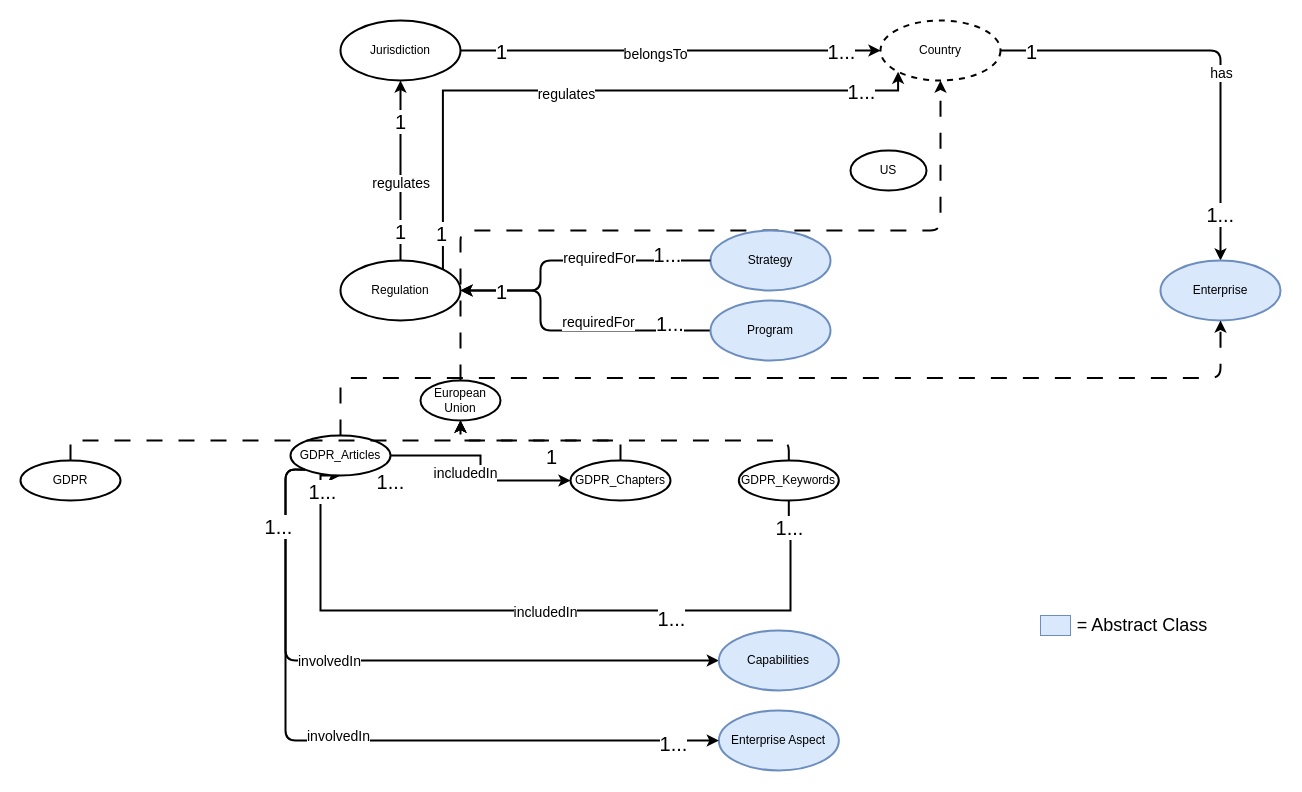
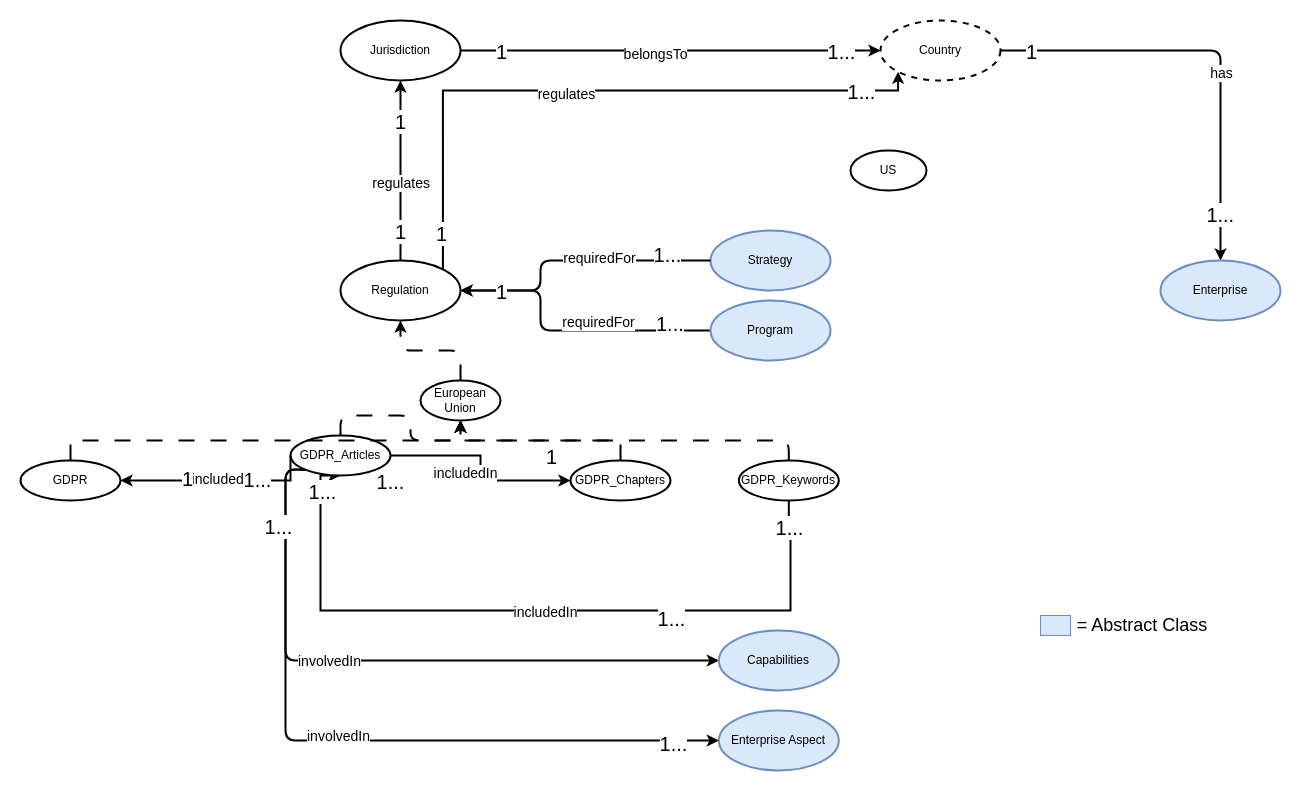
- <mxCell id="20" style="edgeStyle=orthogonalEdgeStyle;rounded=1;orthogonalLoop=1;jettySize=auto;html=1;exitX=0.5;exitY=0;exitDx=0;exitDy=0;dashed=1;dashPattern=8 8;strokeWidth=2;" edge="1" parent="1" source="21" target="6"><mxGeometry relative="1" as="geometry" /></mxCell>
+ <mxCell id="20" style="edgeStyle=orthogonalEdgeStyle;rounded=1;orthogonalLoop=1;jettySize=auto;html=1;exitX=0.5;exitY=0;exitDx=0;exitDy=0;dashed=1;dashPattern=8 8;strokeWidth=2;" edge="1" parent="1" source="21" target="18"><mxGeometry relative="1" as="geometry" /></mxCell>
- <mxCell id="34" style="edgeStyle=orthogonalEdgeStyle;rounded=1;orthogonalLoop=1;jettySize=auto;html=1;exitX=0.5;exitY=0;exitDx=0;exitDy=0;dashed=1;dashPattern=8 8;strokeWidth=2;" edge="1" parent="1" source="26" target="10"><mxGeometry relative="1" as="geometry"><mxPoint x="328" y="419.5" as="sourcePoint" /><mxPoint x="290" y="369.5" as="targetPoint" /></mxGeometry></mxCell>
+ <mxCell id="34" style="edgeStyle=orthogonalEdgeStyle;rounded=1;orthogonalLoop=1;jettySize=auto;html=1;exitX=0.5;exitY=0;exitDx=0;exitDy=0;dashed=1;dashPattern=8 8;entryX=0.5;entryY=1;entryDx=0;entryDy=0;strokeWidth=2;" edge="1" parent="1" source="26" target="21"><mxGeometry relative="1" as="geometry"><mxPoint x="328" y="419.5" as="sourcePoint" /><mxPoint x="290" y="369.5" as="targetPoint" /></mxGeometry></mxCell>
+ <mxCell id="60" style="edgeStyle=orthogonalEdgeStyle;rounded=0;orthogonalLoop=1;jettySize=auto;html=1;exitX=0;exitY=0.5;exitDx=0;exitDy=0;entryX=1;entryY=0.5;entryDx=0;entryDy=0;strokeWidth=2;" edge="1" parent="1" source="26" target="52"><mxGeometry relative="1" as="geometry"><Array as="points"><mxPoint x="170" y="480" /><mxPoint x="170" y="480" /></Array></mxGeometry></mxCell>
+ <mxCell id="61" value="&lt;font style=&quot;font-size: 14px;&quot;&gt;includedIn&lt;/font&gt;" style="edgeLabel;html=1;align=center;verticalAlign=middle;resizable=0;points=[];" vertex="1" connectable="0" parent="60"><mxGeometry x="0.04" y="-2" relative="1" as="geometry"><mxPoint x="8" as="offset" /></mxGeometry></mxCell>
+ <mxCell id="62" value="&lt;font style=&quot;font-size: 20px;&quot;&gt;1...&lt;/font&gt;" style="edgeLabel;html=1;align=center;verticalAlign=middle;resizable=0;points=[];" vertex="1" connectable="0" parent="60"><mxGeometry x="0.732" y="-1" relative="1" as="geometry"><mxPoint x="110" y="-1" as="offset" /></mxGeometry></mxCell>
+ <mxCell id="63" value="&lt;font style=&quot;font-size: 20px;&quot;&gt;1&lt;/font&gt;" style="edgeLabel;html=1;align=center;verticalAlign=middle;resizable=0;points=[];" vertex="1" connectable="0" parent="60"><mxGeometry x="-0.779" y="-1" relative="1" as="geometry"><mxPoint x="-103" as="offset" /></mxGeometry></mxCell>
